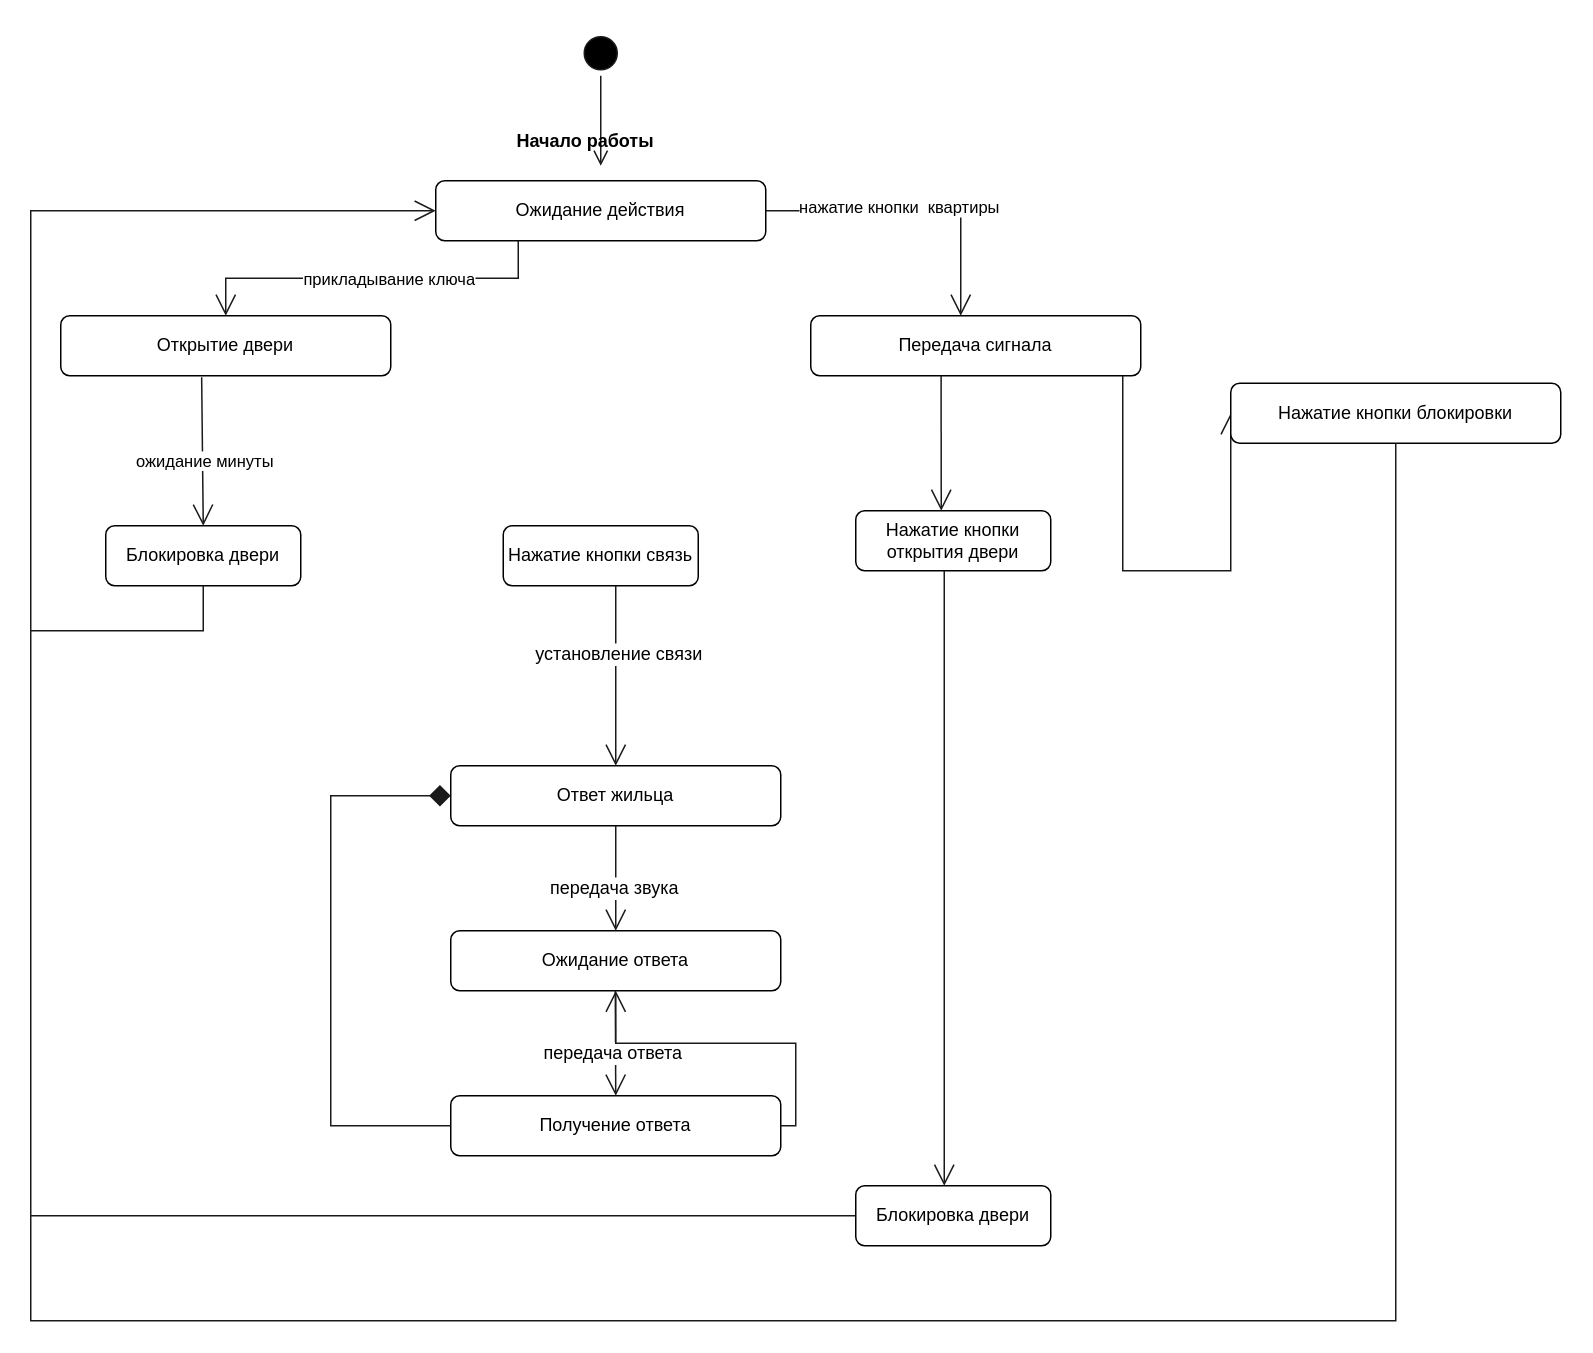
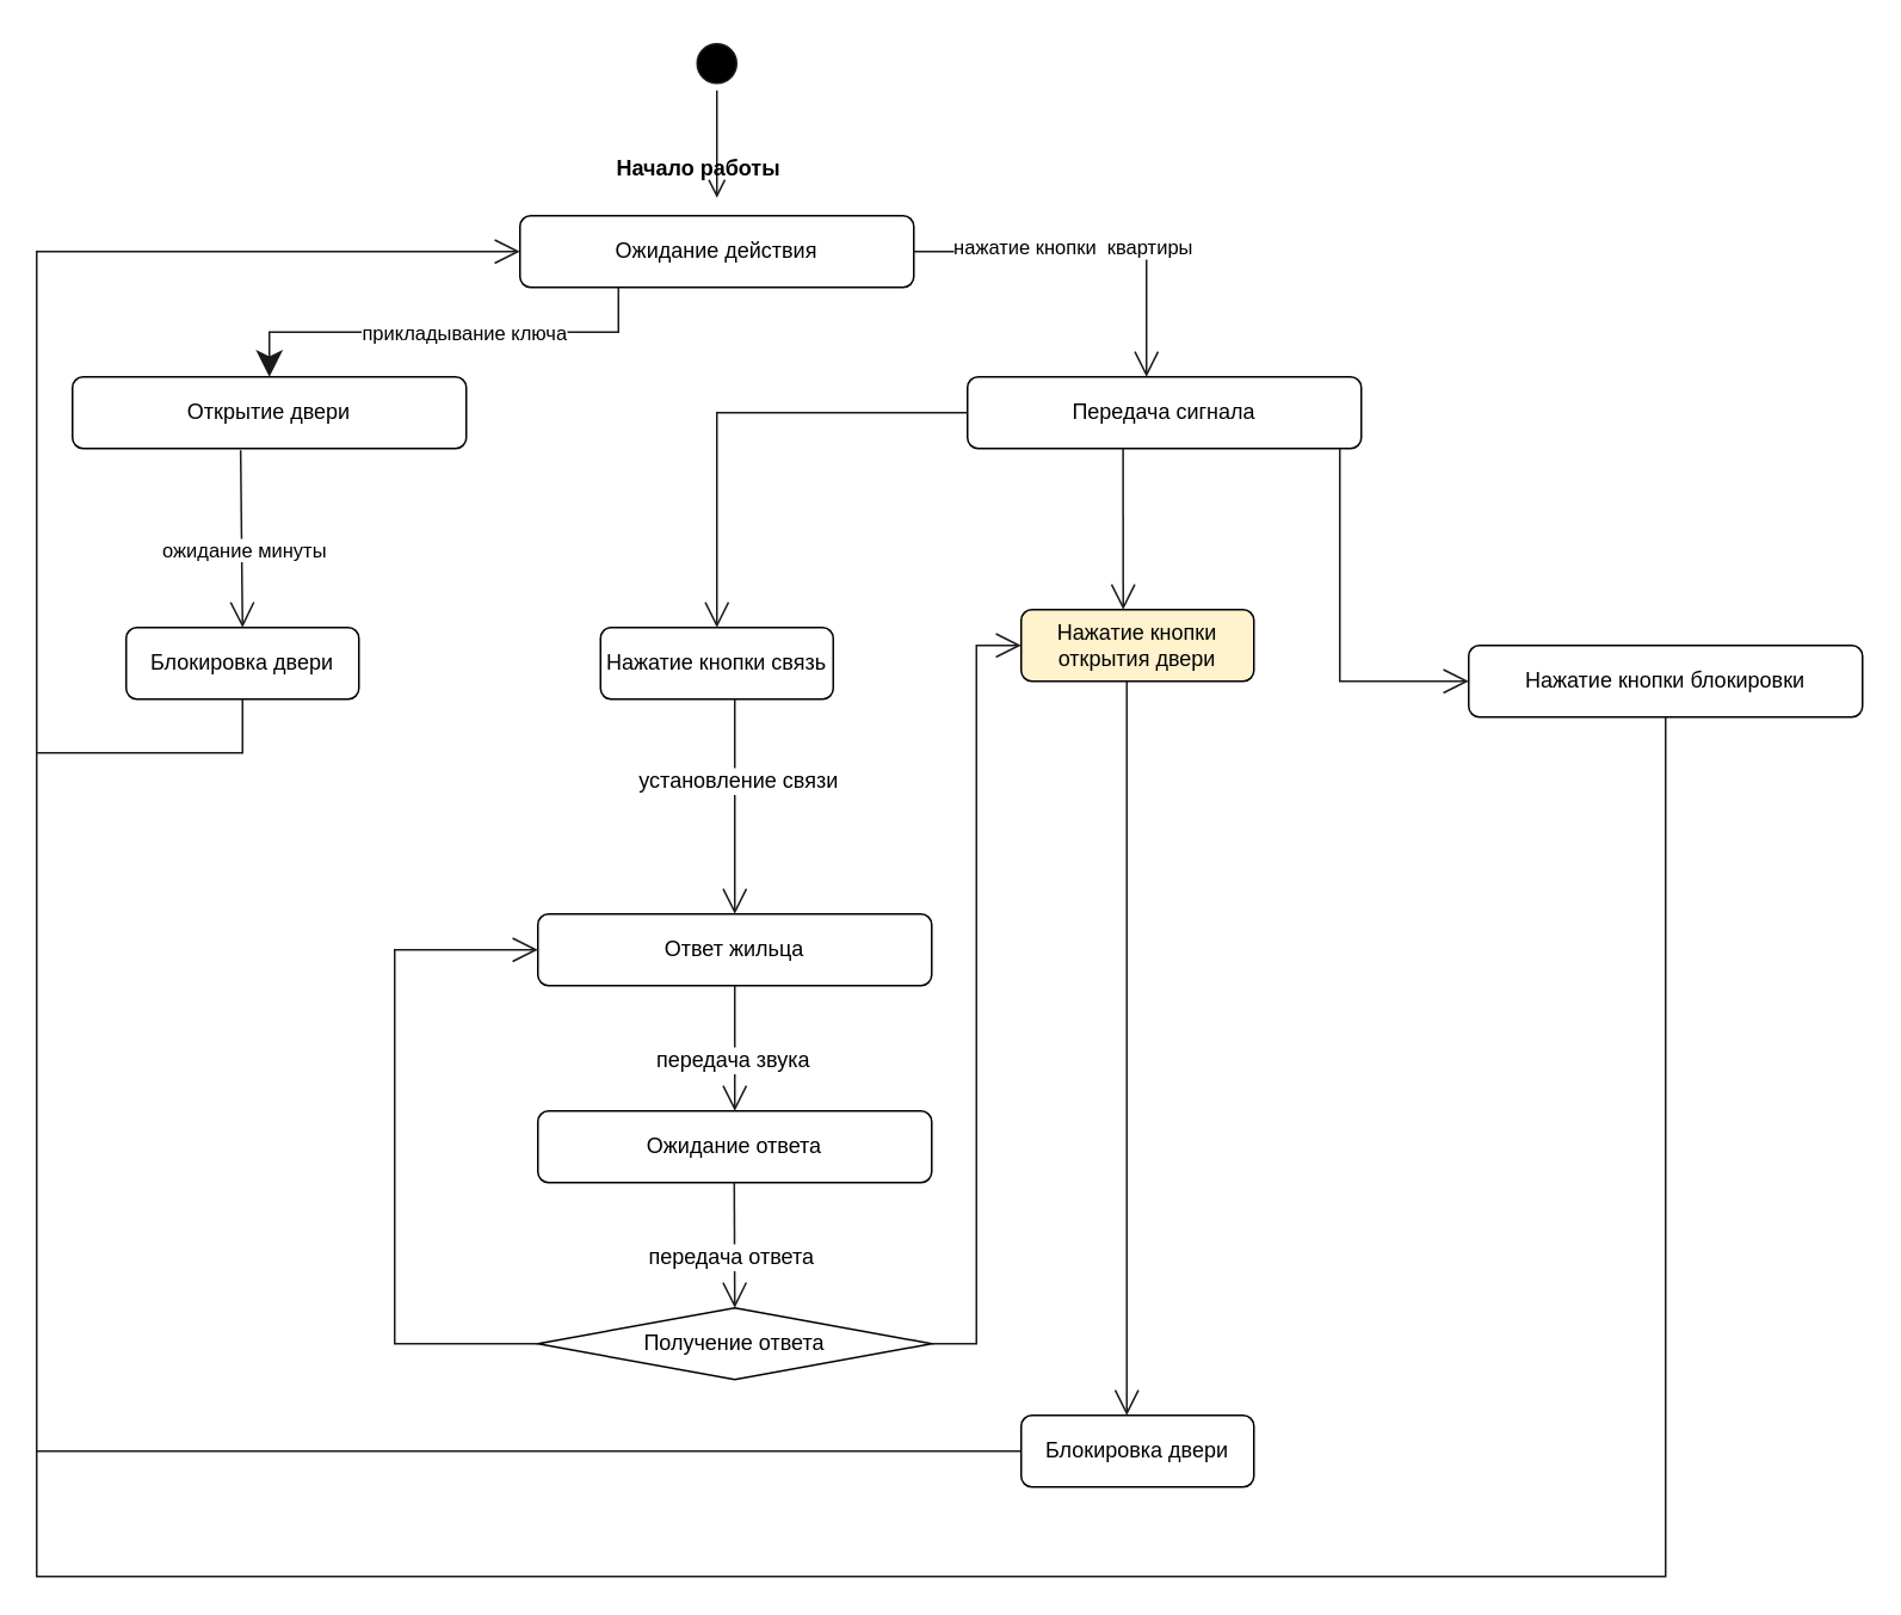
- <mxCell id="12" value="" style="endArrow=open;endFill=1;endSize=12;html=1;rounded=0;strokeColor=#1A1A1A;exitX=0.25;exitY=1;exitDx=0;exitDy=0;entryX=0.5;entryY=0;entryDx=0;entryDy=0;edgeStyle=orthogonalEdgeStyle;" parent="1" source="2" target="6" edge="1"><mxGeometry width="160" relative="1" as="geometry"><mxPoint x="370" y="200" as="sourcePoint" /><mxPoint x="530" y="200" as="targetPoint" /></mxGeometry></mxCell>
+ <mxCell id="12" value="" style="endArrow=classic;endFill=1;endSize=12;html=1;rounded=0;strokeColor=#1A1A1A;exitX=0.25;exitY=1;exitDx=0;exitDy=0;entryX=0.5;entryY=0;entryDx=0;entryDy=0;edgeStyle=orthogonalEdgeStyle;" parent="1" source="2" target="6" edge="1"><mxGeometry width="160" relative="1" as="geometry"><mxPoint x="370" y="200" as="sourcePoint" /><mxPoint x="530" y="200" as="targetPoint" /></mxGeometry></mxCell>
+ <mxCell id="18" value="" style="endArrow=open;endFill=1;endSize=12;html=1;rounded=0;strokeColor=#1A1A1A;exitX=0;exitY=0.5;exitDx=0;exitDy=0;entryX=0.5;entryY=0;entryDx=0;entryDy=0;edgeStyle=orthogonalEdgeStyle;" parent="1" source="5" target="7" edge="1"><mxGeometry width="160" relative="1" as="geometry"><mxPoint x="180" y="280" as="sourcePoint" /><mxPoint x="265" y="380" as="targetPoint" /><Array as="points"><mxPoint x="400" y="230" /></Array></mxGeometry></mxCell>
- <mxCell id="25" value="Нажатие кнопки блокировки" style="rounded=1;whiteSpace=wrap;html=1;" parent="1" vertex="1"><mxGeometry x="820" y="255" width="220" height="40" as="geometry" /></mxCell>
+ <mxCell id="25" value="Нажатие кнопки блокировки" style="rounded=1;whiteSpace=wrap;html=1;" parent="1" vertex="1"><mxGeometry x="820" y="360" width="220" height="40" as="geometry" /></mxCell>
- <mxCell id="8" value="Нажатие кнопки открытия двери" style="rounded=1;whiteSpace=wrap;html=1;" parent="1" vertex="1"><mxGeometry x="570" y="340" width="130" height="40" as="geometry" /></mxCell>
+ <mxCell id="8" value="Нажатие кнопки открытия двери" style="rounded=1;whiteSpace=wrap;html=1;fillColor=#fff2cc;" parent="1" vertex="1"><mxGeometry x="570" y="340" width="130" height="40" as="geometry" /></mxCell>
- <mxCell id="35" value="" style="endArrow=diamond;endFill=1;endSize=12;html=1;rounded=0;strokeColor=#1A1A1A;entryX=0;entryY=0.5;entryDx=0;entryDy=0;exitX=0;exitY=0.5;exitDx=0;exitDy=0;edgeStyle=orthogonalEdgeStyle;" edge="1" parent="1" source="31" target="3"><mxGeometry width="160" relative="1" as="geometry"><mxPoint x="530" y="760" as="sourcePoint" /><mxPoint x="580" y="370" as="targetPoint" /><Array as="points"><mxPoint x="220" y="750" /><mxPoint x="220" y="530" /></Array></mxGeometry></mxCell>
+ <mxCell id="35" value="" style="endArrow=open;endFill=1;endSize=12;html=1;rounded=0;strokeColor=#1A1A1A;entryX=0;entryY=0.5;entryDx=0;entryDy=0;exitX=0;exitY=0.5;exitDx=0;exitDy=0;edgeStyle=orthogonalEdgeStyle;" edge="1" parent="1" source="31" target="3"><mxGeometry width="160" relative="1" as="geometry"><mxPoint x="530" y="760" as="sourcePoint" /><mxPoint x="580" y="370" as="targetPoint" /><Array as="points"><mxPoint x="220" y="750" /><mxPoint x="220" y="530" /></Array></mxGeometry></mxCell>
- <mxCell id="34" value="" style="endArrow=open;endFill=1;endSize=12;html=1;rounded=0;strokeColor=#1A1A1A;exitX=1;exitY=0.5;exitDx=0;exitDy=0;edgeStyle=orthogonalEdgeStyle;" edge="1" parent="1" source="31" target="28"><mxGeometry width="160" relative="1" as="geometry"><mxPoint x="419.71" y="670" as="sourcePoint" /><mxPoint x="420" y="740" as="targetPoint" /></mxGeometry></mxCell>
+ <mxCell id="34" value="" style="endArrow=open;endFill=1;endSize=12;html=1;rounded=0;strokeColor=#1A1A1A;entryX=0;entryY=0.5;entryDx=0;entryDy=0;exitX=1;exitY=0.5;exitDx=0;exitDy=0;edgeStyle=orthogonalEdgeStyle;" edge="1" parent="1" source="31" target="8"><mxGeometry width="160" relative="1" as="geometry"><mxPoint x="419.71" y="670" as="sourcePoint" /><mxPoint x="420" y="740" as="targetPoint" /></mxGeometry></mxCell>
- <mxCell id="31" value="Получение ответа" style="rounded=1;whiteSpace=wrap;html=1;" vertex="1" parent="1"><mxGeometry x="300" y="730" width="220" height="40" as="geometry" /></mxCell>
+ <mxCell id="31" value="Получение ответа" style="rhombus;whiteSpace=wrap;html=1;" vertex="1" parent="1"><mxGeometry x="300" y="730" width="220" height="40" as="geometry" /></mxCell>
